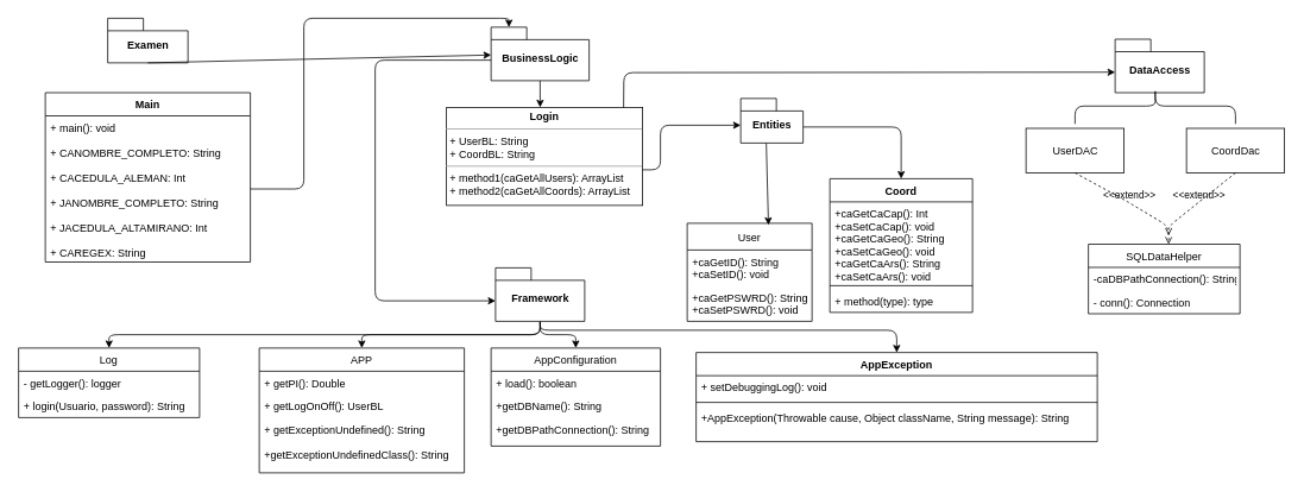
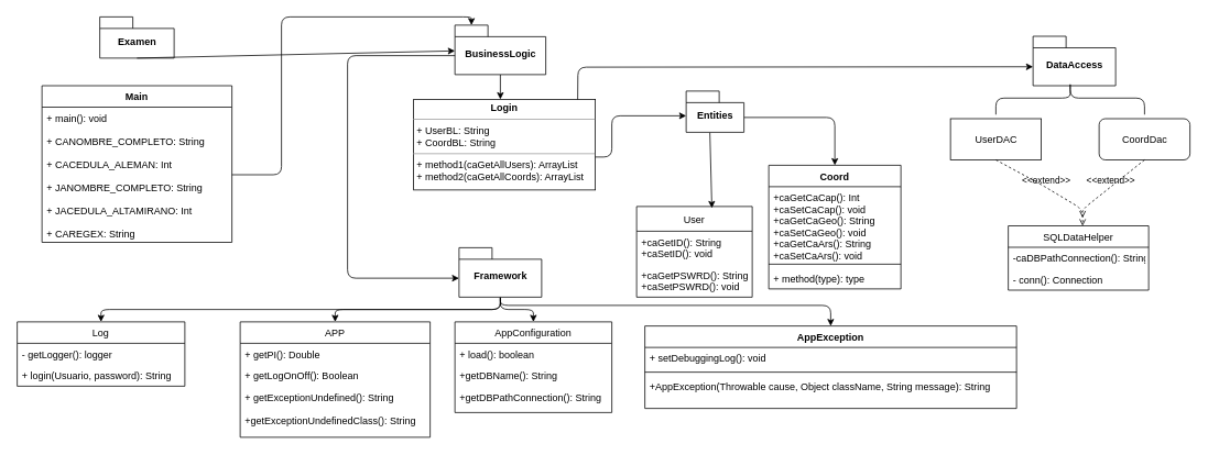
- <mxCell id="17" value="CoordDac" style="html=1;" vertex="1" parent="1"><mxGeometry x="1330" y="143.5" width="110" height="50" as="geometry" /></mxCell>
+ <mxCell id="17" value="CoordDac" style="html=1;rounded=1;" vertex="1" parent="1"><mxGeometry x="1330" y="143.5" width="110" height="50" as="geometry" /></mxCell>
- <mxCell id="33" value="+ getLogOnOff(): UserBL&#10;&#10;" style="text;strokeColor=none;fillColor=none;align=left;verticalAlign=top;spacingLeft=4;spacingRight=4;overflow=hidden;rotatable=0;points=[[0,0.5],[1,0.5]];portConstraint=eastwest;" vertex="1" parent="31"><mxGeometry y="52" width="230" height="26" as="geometry" /></mxCell>
+ <mxCell id="33" value="+ getLogOnOff(): Boolean&#10;&#10;" style="text;strokeColor=none;fillColor=none;align=left;verticalAlign=top;spacingLeft=4;spacingRight=4;overflow=hidden;rotatable=0;points=[[0,0.5],[1,0.5]];portConstraint=eastwest;" vertex="1" parent="31"><mxGeometry y="52" width="230" height="26" as="geometry" /></mxCell>
